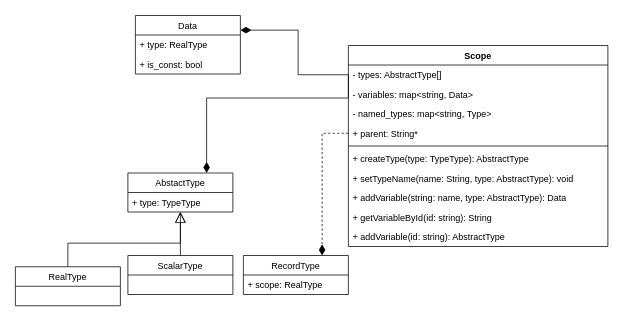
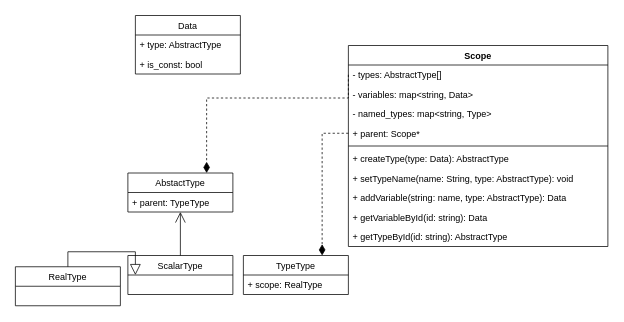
- <mxCell id="5" value="+ type: RealType" style="text;strokeColor=none;fillColor=none;align=left;verticalAlign=top;spacingLeft=4;spacingRight=4;overflow=hidden;rotatable=0;points=[[0,0.5],[1,0.5]];portConstraint=eastwest;" vertex="1" parent="4"><mxGeometry y="26" width="140" height="26" as="geometry" /></mxCell>
+ <mxCell id="5" value="+ type: AbstractType" style="text;strokeColor=none;fillColor=none;align=left;verticalAlign=top;spacingLeft=4;spacingRight=4;overflow=hidden;rotatable=0;points=[[0,0.5],[1,0.5]];portConstraint=eastwest;" vertex="1" parent="4"><mxGeometry y="26" width="140" height="26" as="geometry" /></mxCell>
- <mxCell id="25" style="edgeStyle=orthogonalEdgeStyle;rounded=0;orthogonalLoop=1;jettySize=auto;html=1;exitX=0;exitY=0.5;exitDx=0;exitDy=0;entryX=1;entryY=0.25;entryDx=0;entryDy=0;endArrow=diamondThin;endFill=1;endSize=12;" edge="1" parent="1" source="9" target="4"><mxGeometry relative="1" as="geometry" /></mxCell>
- <mxCell id="26" style="edgeStyle=orthogonalEdgeStyle;rounded=0;orthogonalLoop=1;jettySize=auto;html=1;exitX=0;exitY=0.5;exitDx=0;exitDy=0;entryX=0.75;entryY=0;entryDx=0;entryDy=0;endArrow=diamondThin;endFill=1;endSize=12;" edge="1" parent="1" source="9" target="2"><mxGeometry relative="1" as="geometry"><Array as="points"><mxPoint x="464" y="130" /><mxPoint x="275" y="130" /></Array></mxGeometry></mxCell>
+ <mxCell id="26" style="edgeStyle=orthogonalEdgeStyle;rounded=0;orthogonalLoop=1;jettySize=auto;html=1;exitX=0;exitY=0.5;exitDx=0;exitDy=0;entryX=0.75;entryY=0;entryDx=0;entryDy=0;endArrow=diamondThin;endFill=1;endSize=12;dashed=1;" edge="1" parent="1" source="9" target="2"><mxGeometry relative="1" as="geometry"><Array as="points"><mxPoint x="464" y="130" /><mxPoint x="275" y="130" /></Array></mxGeometry></mxCell>
- <mxCell id="12" value="+ parent: String*" style="text;strokeColor=none;fillColor=none;align=left;verticalAlign=top;spacingLeft=4;spacingRight=4;overflow=hidden;rotatable=0;points=[[0,0.5],[1,0.5]];portConstraint=eastwest;" vertex="1" parent="8"><mxGeometry y="104" width="346" height="26" as="geometry" /></mxCell>
+ <mxCell id="12" value="+ parent: Scope*" style="text;strokeColor=none;fillColor=none;align=left;verticalAlign=top;spacingLeft=4;spacingRight=4;overflow=hidden;rotatable=0;points=[[0,0.5],[1,0.5]];portConstraint=eastwest;" vertex="1" parent="8"><mxGeometry y="104" width="346" height="26" as="geometry" /></mxCell>
- <mxCell id="14" value="+ createType(type: TypeType): AbstractType" style="text;strokeColor=none;fillColor=none;align=left;verticalAlign=top;spacingLeft=4;spacingRight=4;overflow=hidden;rotatable=0;points=[[0,0.5],[1,0.5]];portConstraint=eastwest;" vertex="1" parent="8"><mxGeometry y="138" width="346" height="26" as="geometry" /></mxCell>
+ <mxCell id="14" value="+ createType(type: Data): AbstractType" style="text;strokeColor=none;fillColor=none;align=left;verticalAlign=top;spacingLeft=4;spacingRight=4;overflow=hidden;rotatable=0;points=[[0,0.5],[1,0.5]];portConstraint=eastwest;" vertex="1" parent="8"><mxGeometry y="138" width="346" height="26" as="geometry" /></mxCell>
- <mxCell id="3" value="+ type: TypeType" style="text;strokeColor=none;fillColor=none;align=left;verticalAlign=top;spacingLeft=4;spacingRight=4;overflow=hidden;rotatable=0;points=[[0,0.5],[1,0.5]];portConstraint=eastwest;" vertex="1" parent="2"><mxGeometry y="26" width="140" height="26" as="geometry" /></mxCell>
+ <mxCell id="3" value="+ parent: TypeType" style="text;strokeColor=none;fillColor=none;align=left;verticalAlign=top;spacingLeft=4;spacingRight=4;overflow=hidden;rotatable=0;points=[[0,0.5],[1,0.5]];portConstraint=eastwest;" vertex="1" parent="2"><mxGeometry y="26" width="140" height="26" as="geometry" /></mxCell>
- <mxCell id="17" value="+ getVariableById(id: string): String" style="text;strokeColor=none;fillColor=none;align=left;verticalAlign=top;spacingLeft=4;spacingRight=4;overflow=hidden;rotatable=0;points=[[0,0.5],[1,0.5]];portConstraint=eastwest;" vertex="1" parent="8"><mxGeometry y="216" width="346" height="26" as="geometry" /></mxCell>
+ <mxCell id="17" value="+ getVariableById(id: string): Data" style="text;strokeColor=none;fillColor=none;align=left;verticalAlign=top;spacingLeft=4;spacingRight=4;overflow=hidden;rotatable=0;points=[[0,0.5],[1,0.5]];portConstraint=eastwest;" vertex="1" parent="8"><mxGeometry y="216" width="346" height="26" as="geometry" /></mxCell>
- <mxCell id="18" value="+ addVariable(id: string): AbstractType" style="text;strokeColor=none;fillColor=none;align=left;verticalAlign=top;spacingLeft=4;spacingRight=4;overflow=hidden;rotatable=0;points=[[0,0.5],[1,0.5]];portConstraint=eastwest;" vertex="1" parent="8"><mxGeometry y="242" width="346" height="26" as="geometry" /></mxCell>
+ <mxCell id="18" value="+ getTypeById(id: string): AbstractType" style="text;strokeColor=none;fillColor=none;align=left;verticalAlign=top;spacingLeft=4;spacingRight=4;overflow=hidden;rotatable=0;points=[[0,0.5],[1,0.5]];portConstraint=eastwest;" vertex="1" parent="8"><mxGeometry y="242" width="346" height="26" as="geometry" /></mxCell>
- <mxCell id="21" style="edgeStyle=orthogonalEdgeStyle;rounded=0;orthogonalLoop=1;jettySize=auto;html=1;exitX=0.5;exitY=0;exitDx=0;exitDy=0;endArrow=block;endFill=0;endSize=12;" edge="1" parent="1" source="22" target="2"><mxGeometry relative="1" as="geometry" /></mxCell>
+ <mxCell id="21" style="edgeStyle=orthogonalEdgeStyle;rounded=0;orthogonalLoop=1;jettySize=auto;html=1;exitX=0.5;exitY=0;exitDx=0;exitDy=0;endArrow=block;endFill=0;endSize=12;" edge="1" parent="1" source="22" target="20"><mxGeometry relative="1" as="geometry" /></mxCell>
- <mxCell id="23" value="RecordType" style="swimlane;fontStyle=0;childLayout=stackLayout;horizontal=1;startSize=26;fillColor=none;horizontalStack=0;resizeParent=1;resizeParentMax=0;resizeLast=0;collapsible=1;marginBottom=0;" vertex="1" parent="1"><mxGeometry x="324" y="340" width="140" height="52" as="geometry" /></mxCell>
+ <mxCell id="23" value="TypeType" style="swimlane;fontStyle=0;childLayout=stackLayout;horizontal=1;startSize=26;fillColor=none;horizontalStack=0;resizeParent=1;resizeParentMax=0;resizeLast=0;collapsible=1;marginBottom=0;" vertex="1" parent="1"><mxGeometry x="324" y="340" width="140" height="52" as="geometry" /></mxCell>
